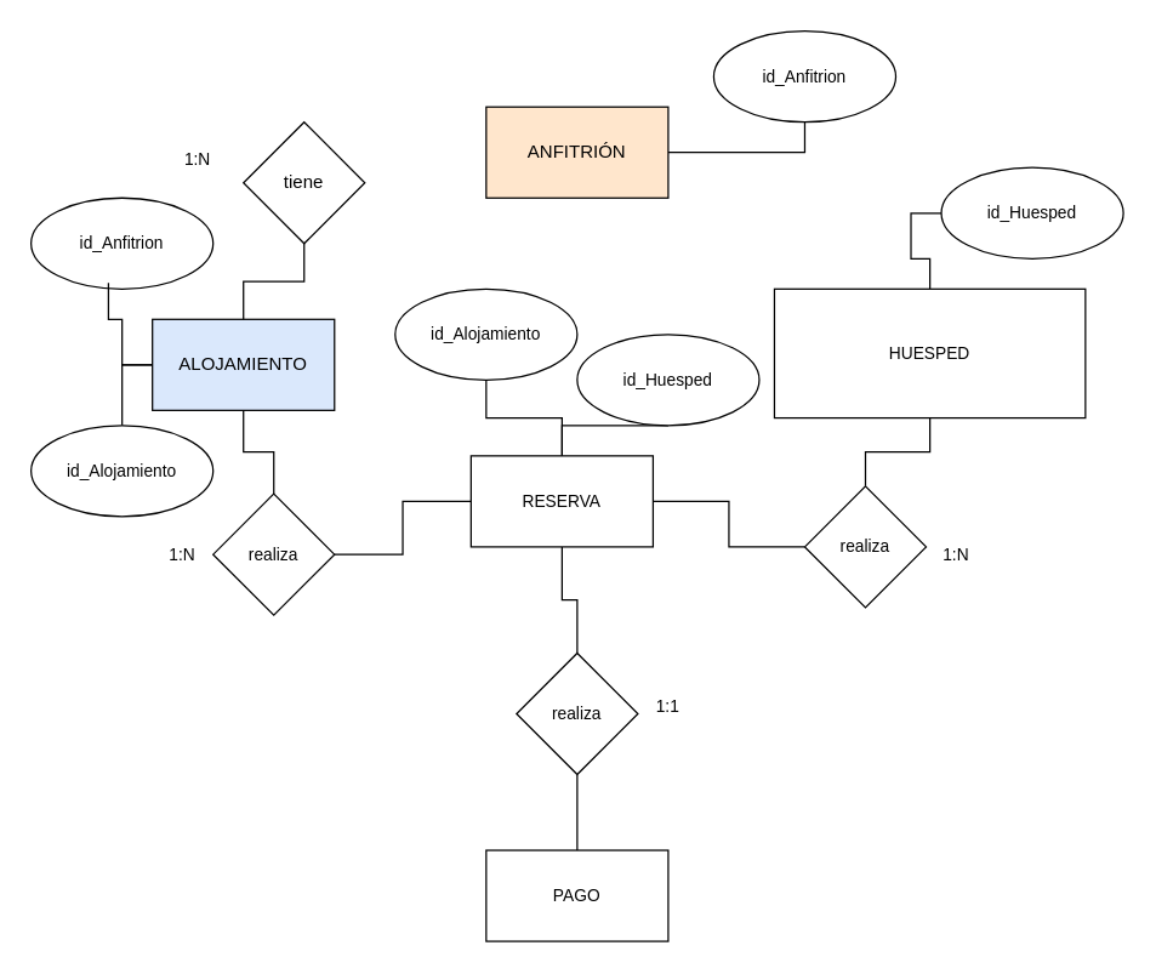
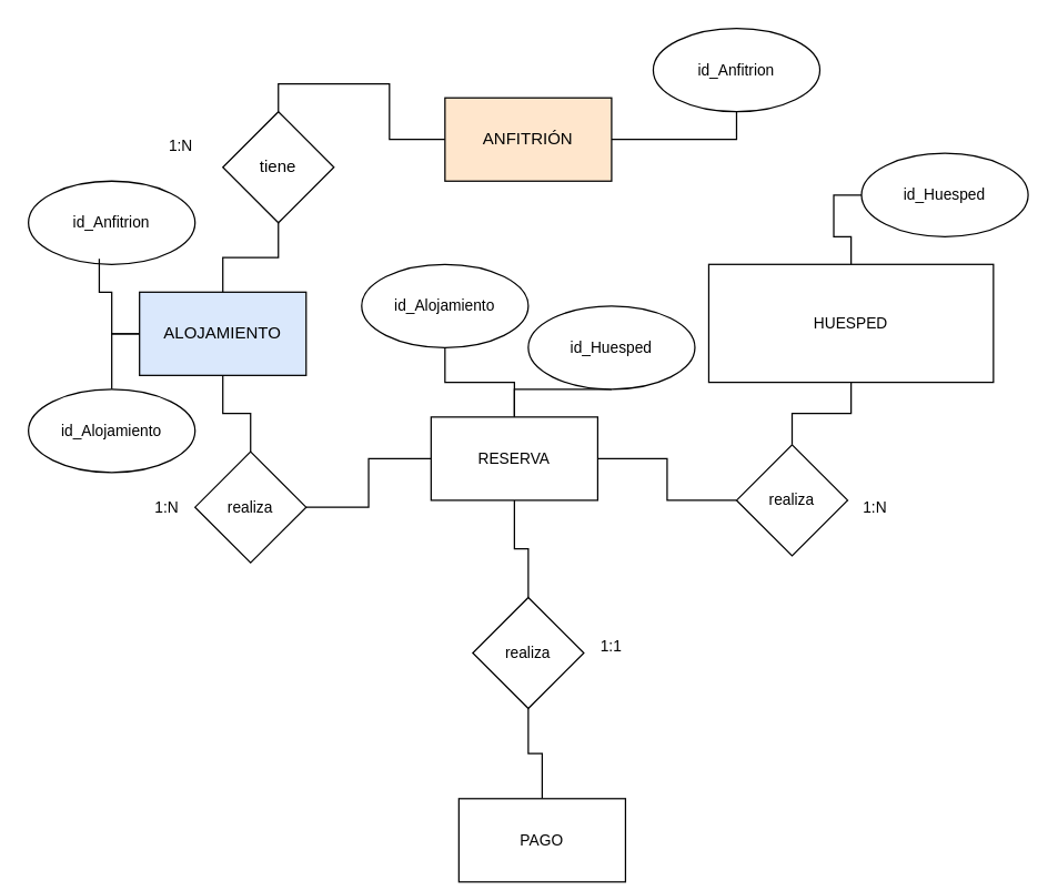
+ <mxCell id="2" style="edgeStyle=orthogonalEdgeStyle;rounded=0;orthogonalLoop=1;jettySize=auto;html=1;entryX=0.5;entryY=0;entryDx=0;entryDy=0;endArrow=none;endFill=0;" edge="1" parent="1" source="4" target="8"><mxGeometry relative="1" as="geometry" /></mxCell>
- <mxCell id="26" value="PAGO" style="whiteSpace=wrap;html=1;fontFamily=Helvetica;fontSize=11;fontColor=default;labelBackgroundColor=default;" vertex="1" parent="1"><mxGeometry x="320" y="560" width="120" height="60" as="geometry" /></mxCell>
+ <mxCell id="26" value="PAGO" style="whiteSpace=wrap;html=1;fontFamily=Helvetica;fontSize=11;fontColor=default;labelBackgroundColor=default;" vertex="1" parent="1"><mxGeometry x="330" y="575" width="120" height="60" as="geometry" /></mxCell>
